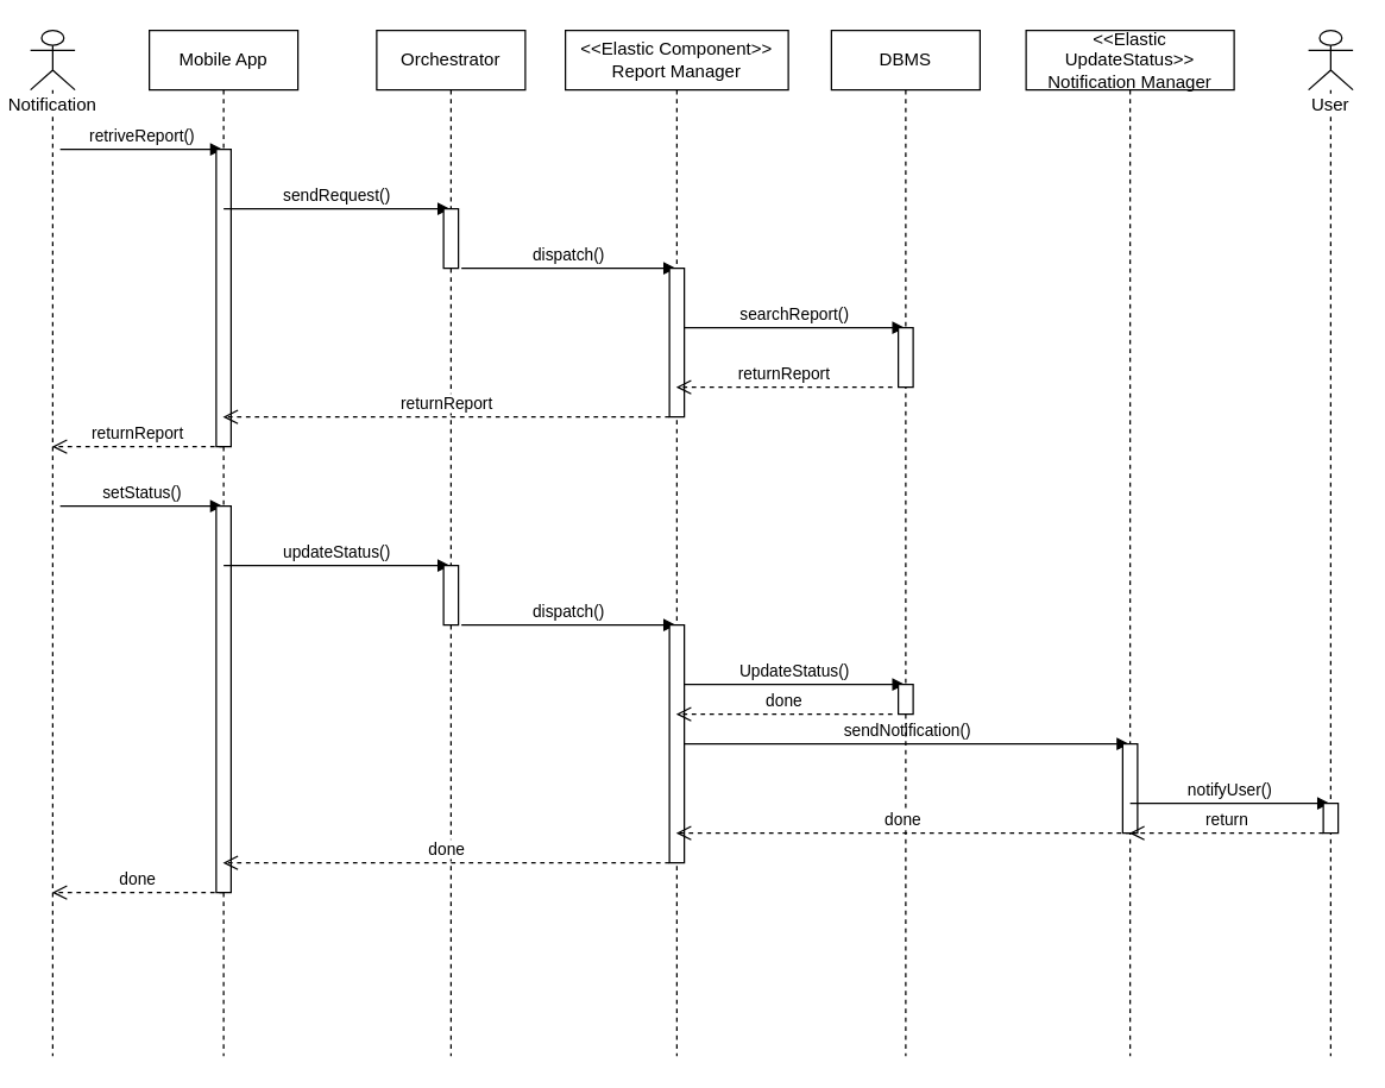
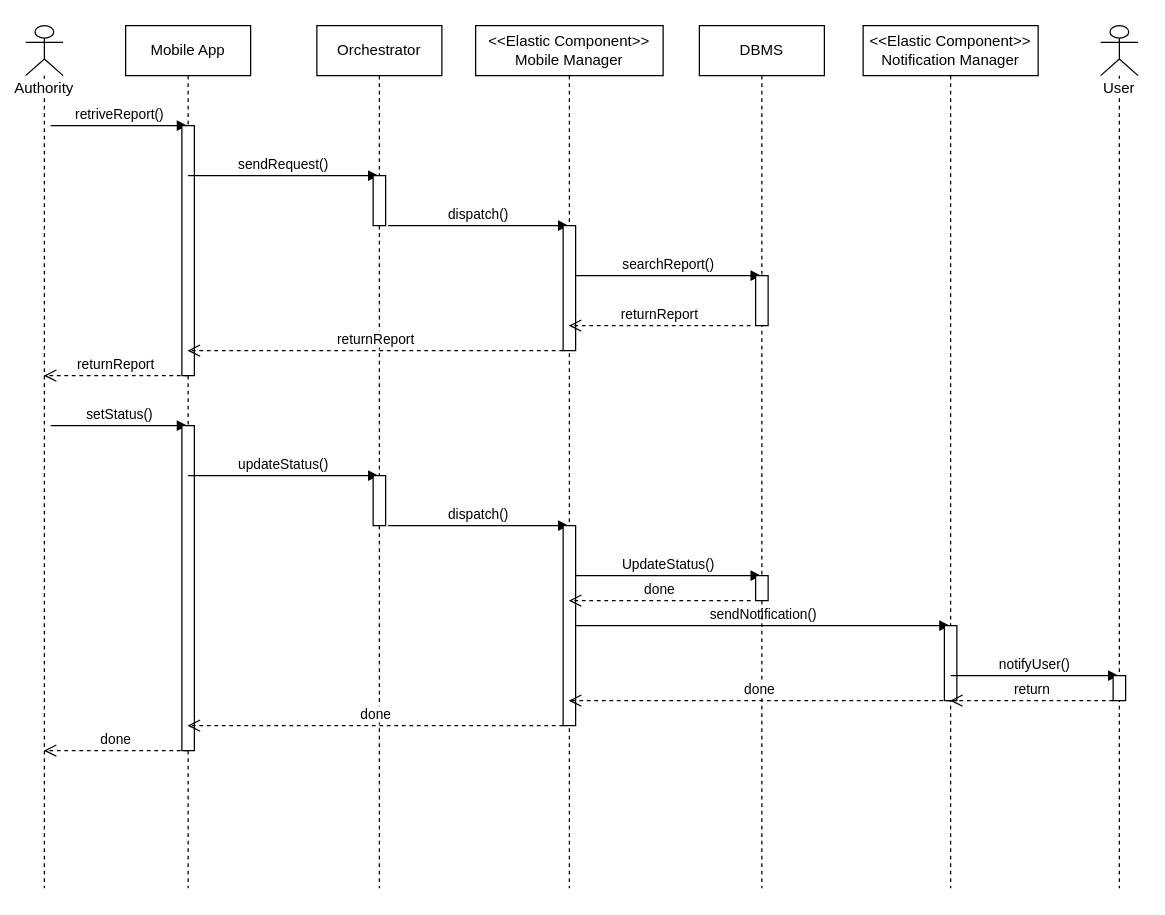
- <mxCell id="15" value="&amp;lt;&amp;lt;Elastic Component&amp;gt;&amp;gt;&lt;br&gt;Report Manager" style="shape=umlLifeline;perimeter=lifelinePerimeter;whiteSpace=wrap;html=1;container=1;collapsible=0;recursiveResize=0;outlineConnect=0;" vertex="1" parent="1"><mxGeometry x="380" y="20" width="150" height="690" as="geometry" /></mxCell>
+ <mxCell id="15" value="&amp;lt;&amp;lt;Elastic Component&amp;gt;&amp;gt;&lt;br&gt;Mobile Manager" style="shape=umlLifeline;perimeter=lifelinePerimeter;whiteSpace=wrap;html=1;container=1;collapsible=0;recursiveResize=0;outlineConnect=0;" vertex="1" parent="1"><mxGeometry x="380" y="20" width="150" height="690" as="geometry" /></mxCell>
- <mxCell id="26" value="&amp;lt;&amp;lt;Elastic UpdateStatus&amp;gt;&amp;gt;&lt;br&gt;Notification Manager" style="shape=umlLifeline;perimeter=lifelinePerimeter;whiteSpace=wrap;html=1;container=1;collapsible=0;recursiveResize=0;outlineConnect=0;" vertex="1" parent="1"><mxGeometry x="690" y="20" width="140" height="690" as="geometry" /></mxCell>
+ <mxCell id="26" value="&amp;lt;&amp;lt;Elastic Component&amp;gt;&amp;gt;&lt;br&gt;Notification Manager" style="shape=umlLifeline;perimeter=lifelinePerimeter;whiteSpace=wrap;html=1;container=1;collapsible=0;recursiveResize=0;outlineConnect=0;" vertex="1" parent="1"><mxGeometry x="690" y="20" width="140" height="690" as="geometry" /></mxCell>
- <mxCell id="2" value="Notification" style="shape=umlLifeline;participant=umlActor;perimeter=lifelinePerimeter;whiteSpace=wrap;html=1;container=1;collapsible=0;recursiveResize=0;verticalAlign=top;spacingTop=36;labelBackgroundColor=#ffffff;outlineConnect=0;" vertex="1" parent="1"><mxGeometry x="20" y="20" width="30" height="690" as="geometry" /></mxCell>
+ <mxCell id="2" value="Authority" style="shape=umlLifeline;participant=umlActor;perimeter=lifelinePerimeter;whiteSpace=wrap;html=1;container=1;collapsible=0;recursiveResize=0;verticalAlign=top;spacingTop=36;labelBackgroundColor=#ffffff;outlineConnect=0;" vertex="1" parent="1"><mxGeometry x="20" y="20" width="30" height="690" as="geometry" /></mxCell>
